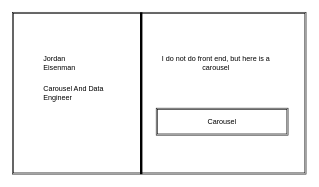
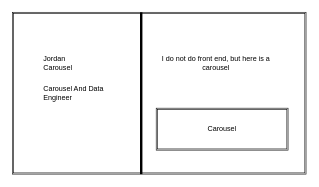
- <mxCell id="4" value="Jordan&amp;nbsp;&lt;br&gt;Eisenman" style="text;strokeColor=none;align=left;fillColor=none;html=1;verticalAlign=middle;whiteSpace=wrap;rounded=0;" vertex="1" parent="1"><mxGeometry x="70" y="90" width="60" height="30" as="geometry" /></mxCell>
+ <mxCell id="4" value="Jordan&amp;nbsp;&lt;br&gt;Carousel" style="text;strokeColor=none;align=left;fillColor=none;html=1;verticalAlign=middle;whiteSpace=wrap;rounded=0;" vertex="1" parent="1"><mxGeometry x="70" y="90" width="60" height="30" as="geometry" /></mxCell>
- <mxCell id="6" value="Carousel" style="shape=ext;double=1;rounded=0;whiteSpace=wrap;html=1;" vertex="1" parent="1"><mxGeometry x="260" y="180" width="220" height="45" as="geometry" /></mxCell>
+ <mxCell id="6" value="Carousel" style="shape=ext;double=1;rounded=0;whiteSpace=wrap;html=1;" vertex="1" parent="1"><mxGeometry x="260" y="180" width="220" height="70" as="geometry" /></mxCell>
